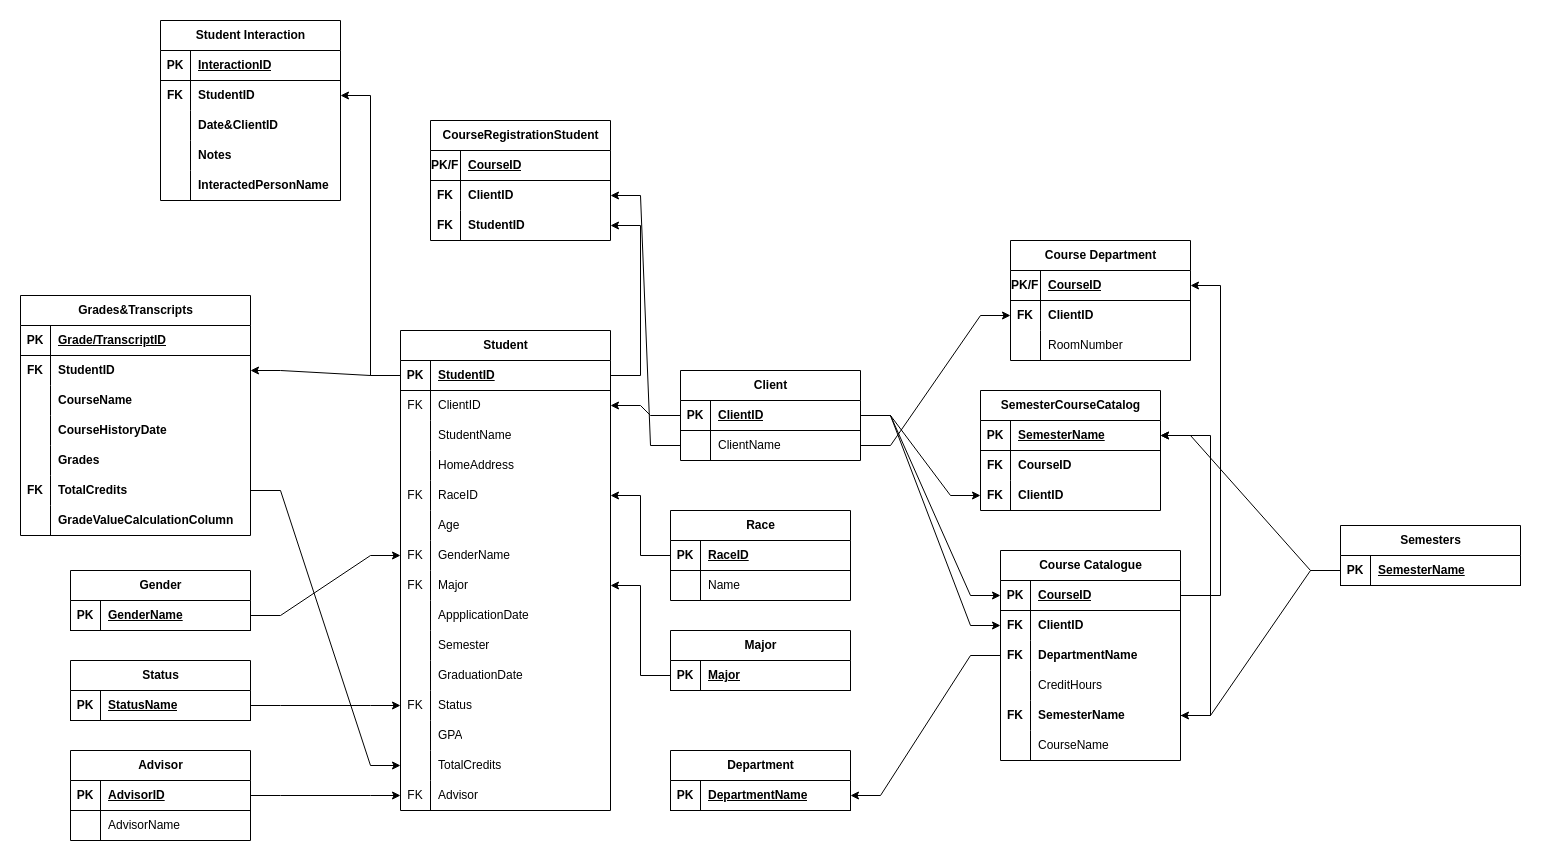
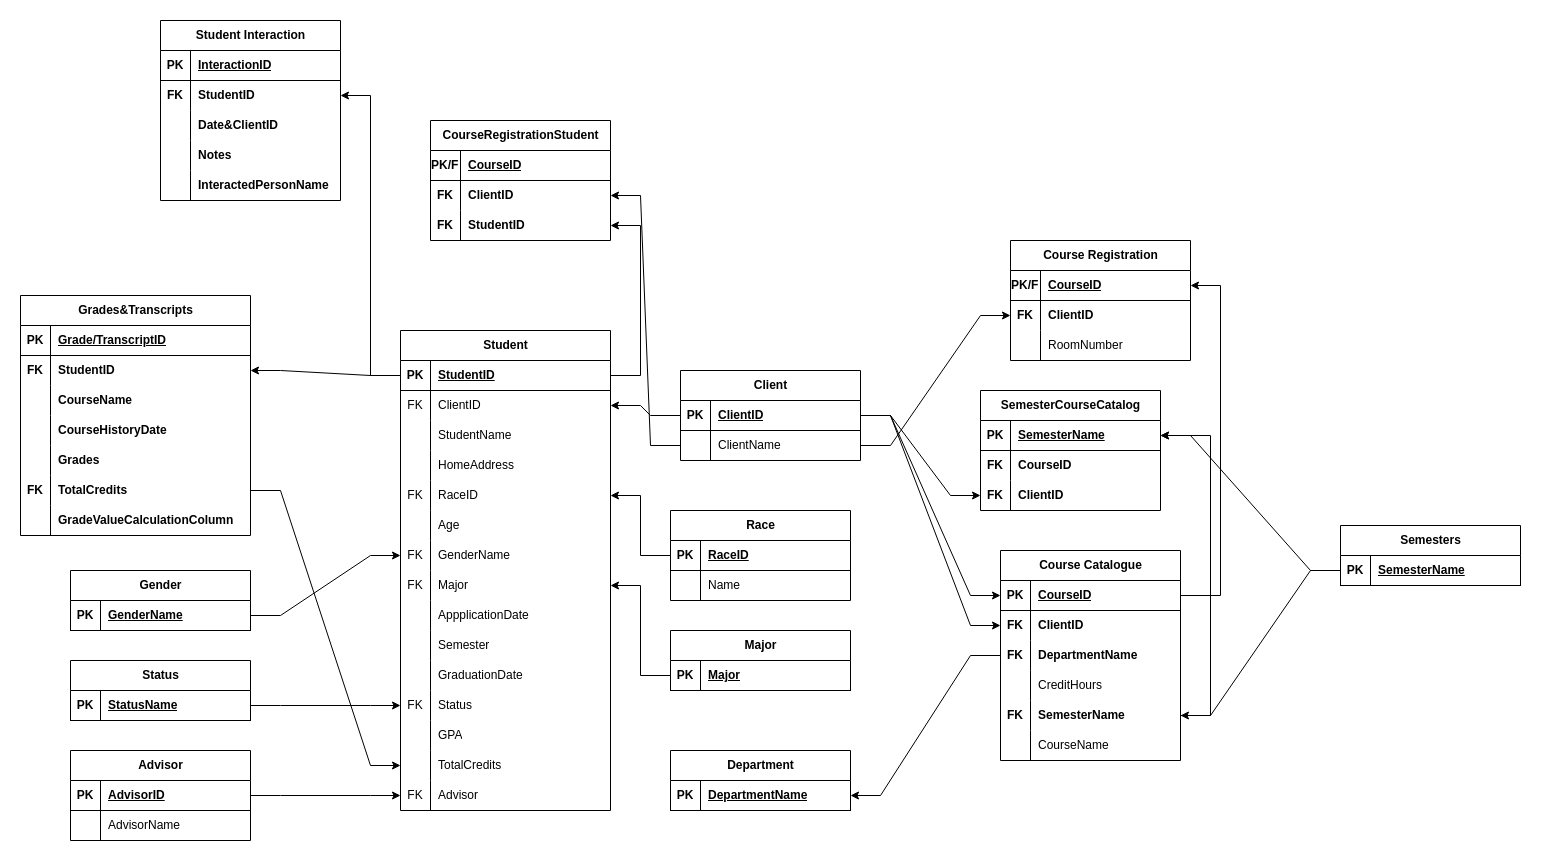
- <mxCell id="55" value="Course Department" style="shape=table;startSize=30;container=1;collapsible=1;childLayout=tableLayout;fixedRows=1;rowLines=0;fontStyle=1;align=center;resizeLast=1;html=1;" vertex="1" parent="1"><mxGeometry x="1010" y="240" width="180" height="120" as="geometry" /></mxCell>
+ <mxCell id="55" value="Course Registration" style="shape=table;startSize=30;container=1;collapsible=1;childLayout=tableLayout;fixedRows=1;rowLines=0;fontStyle=1;align=center;resizeLast=1;html=1;" vertex="1" parent="1"><mxGeometry x="1010" y="240" width="180" height="120" as="geometry" /></mxCell>
